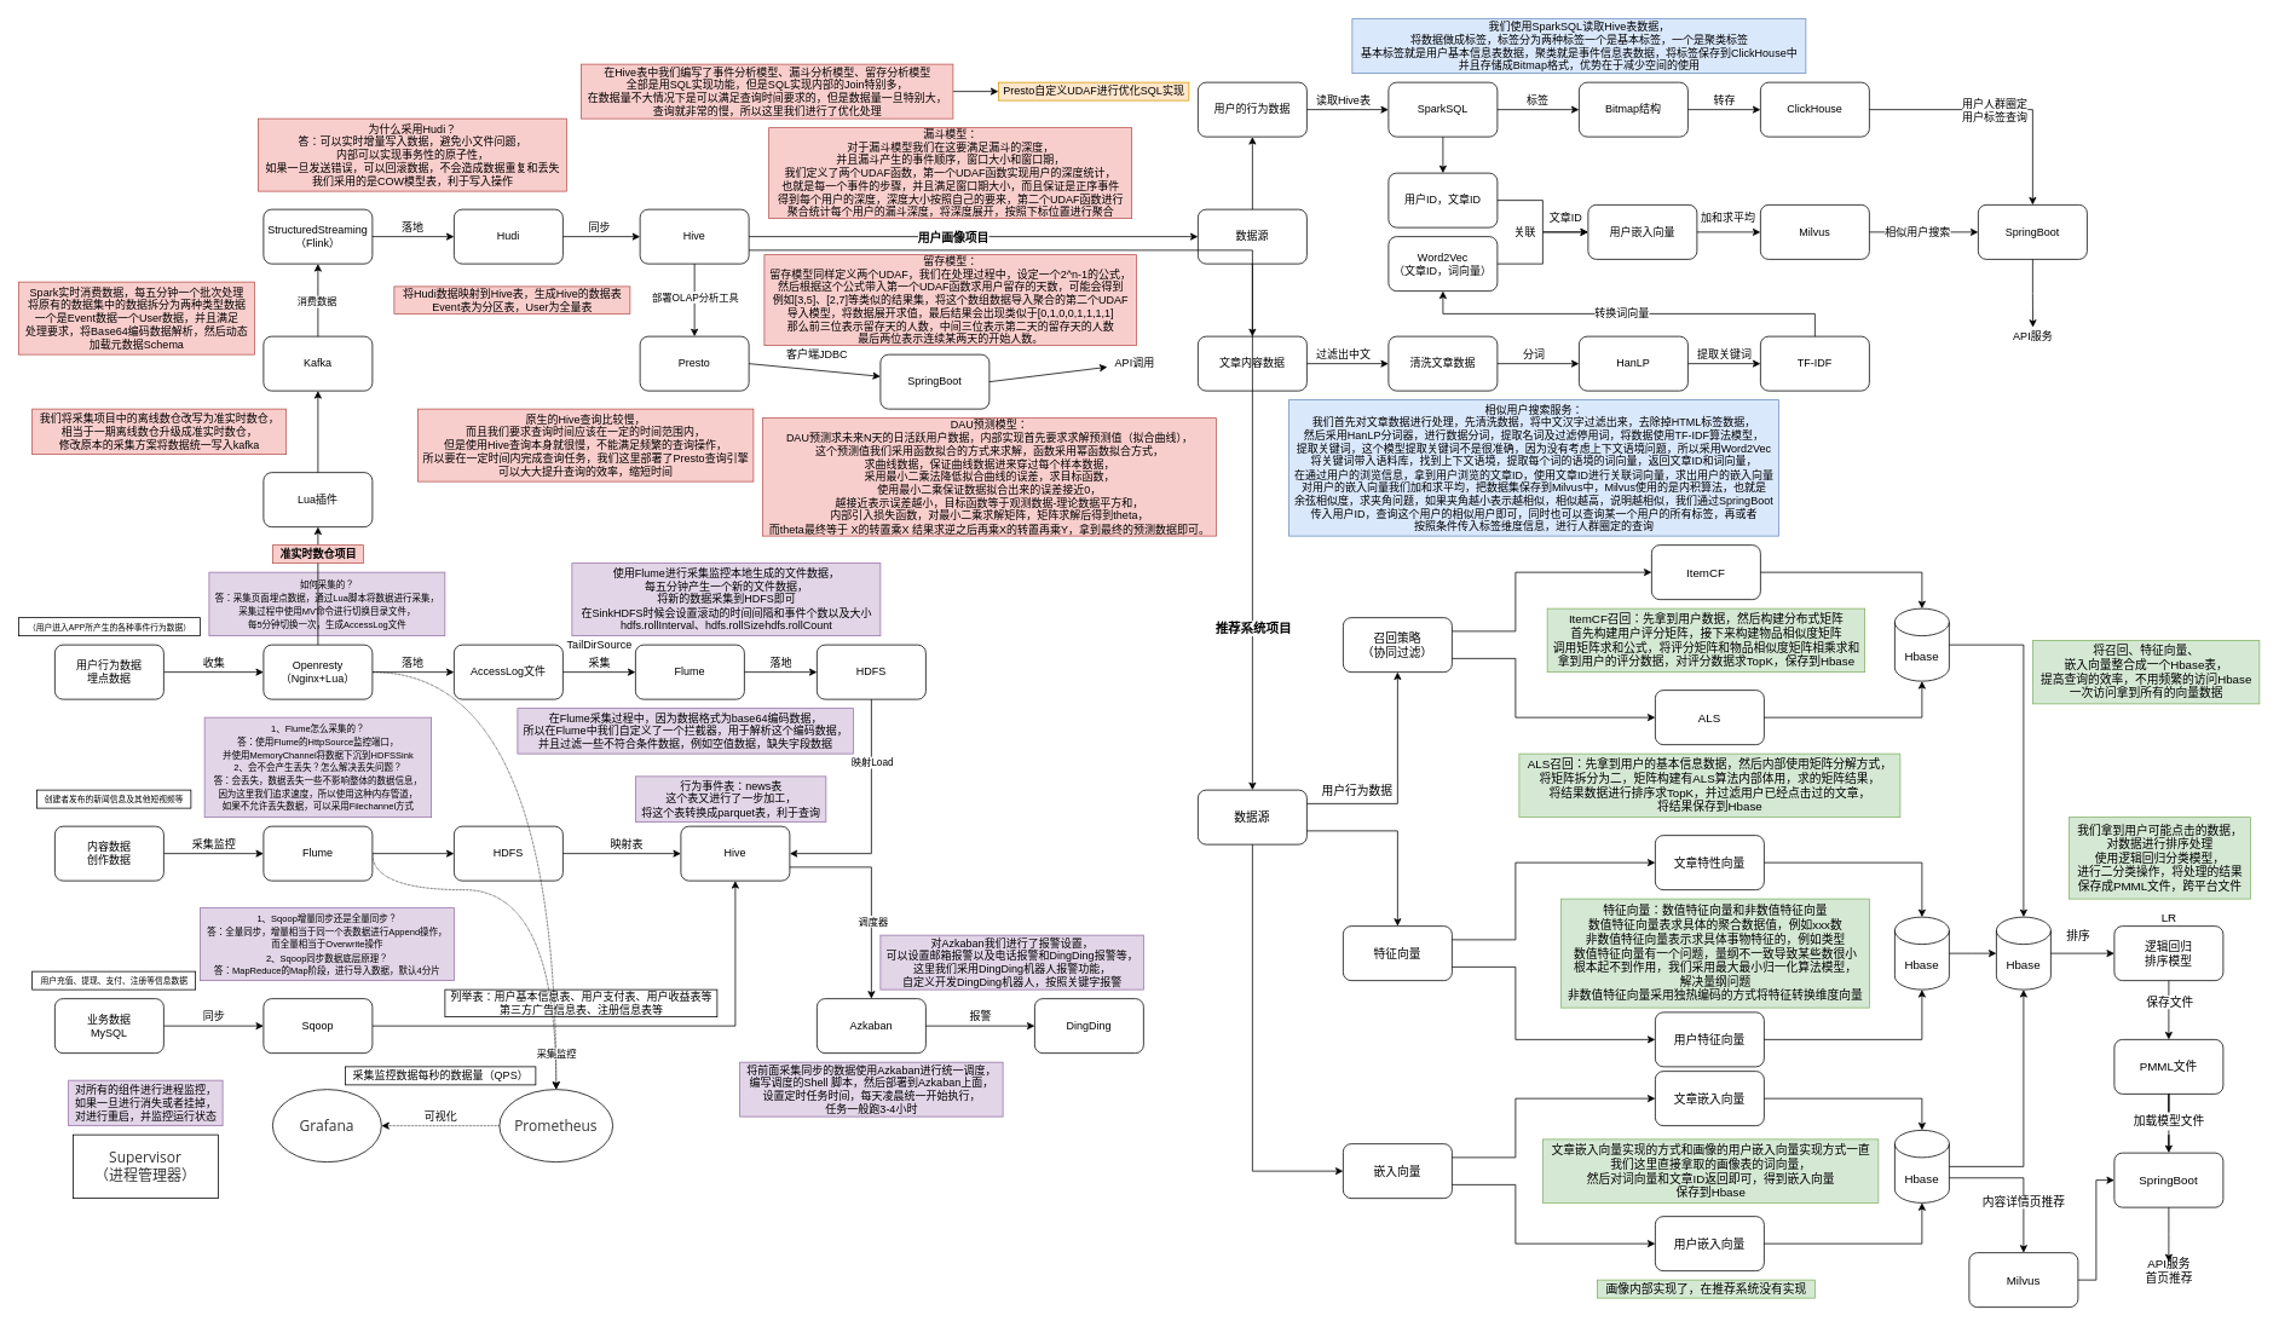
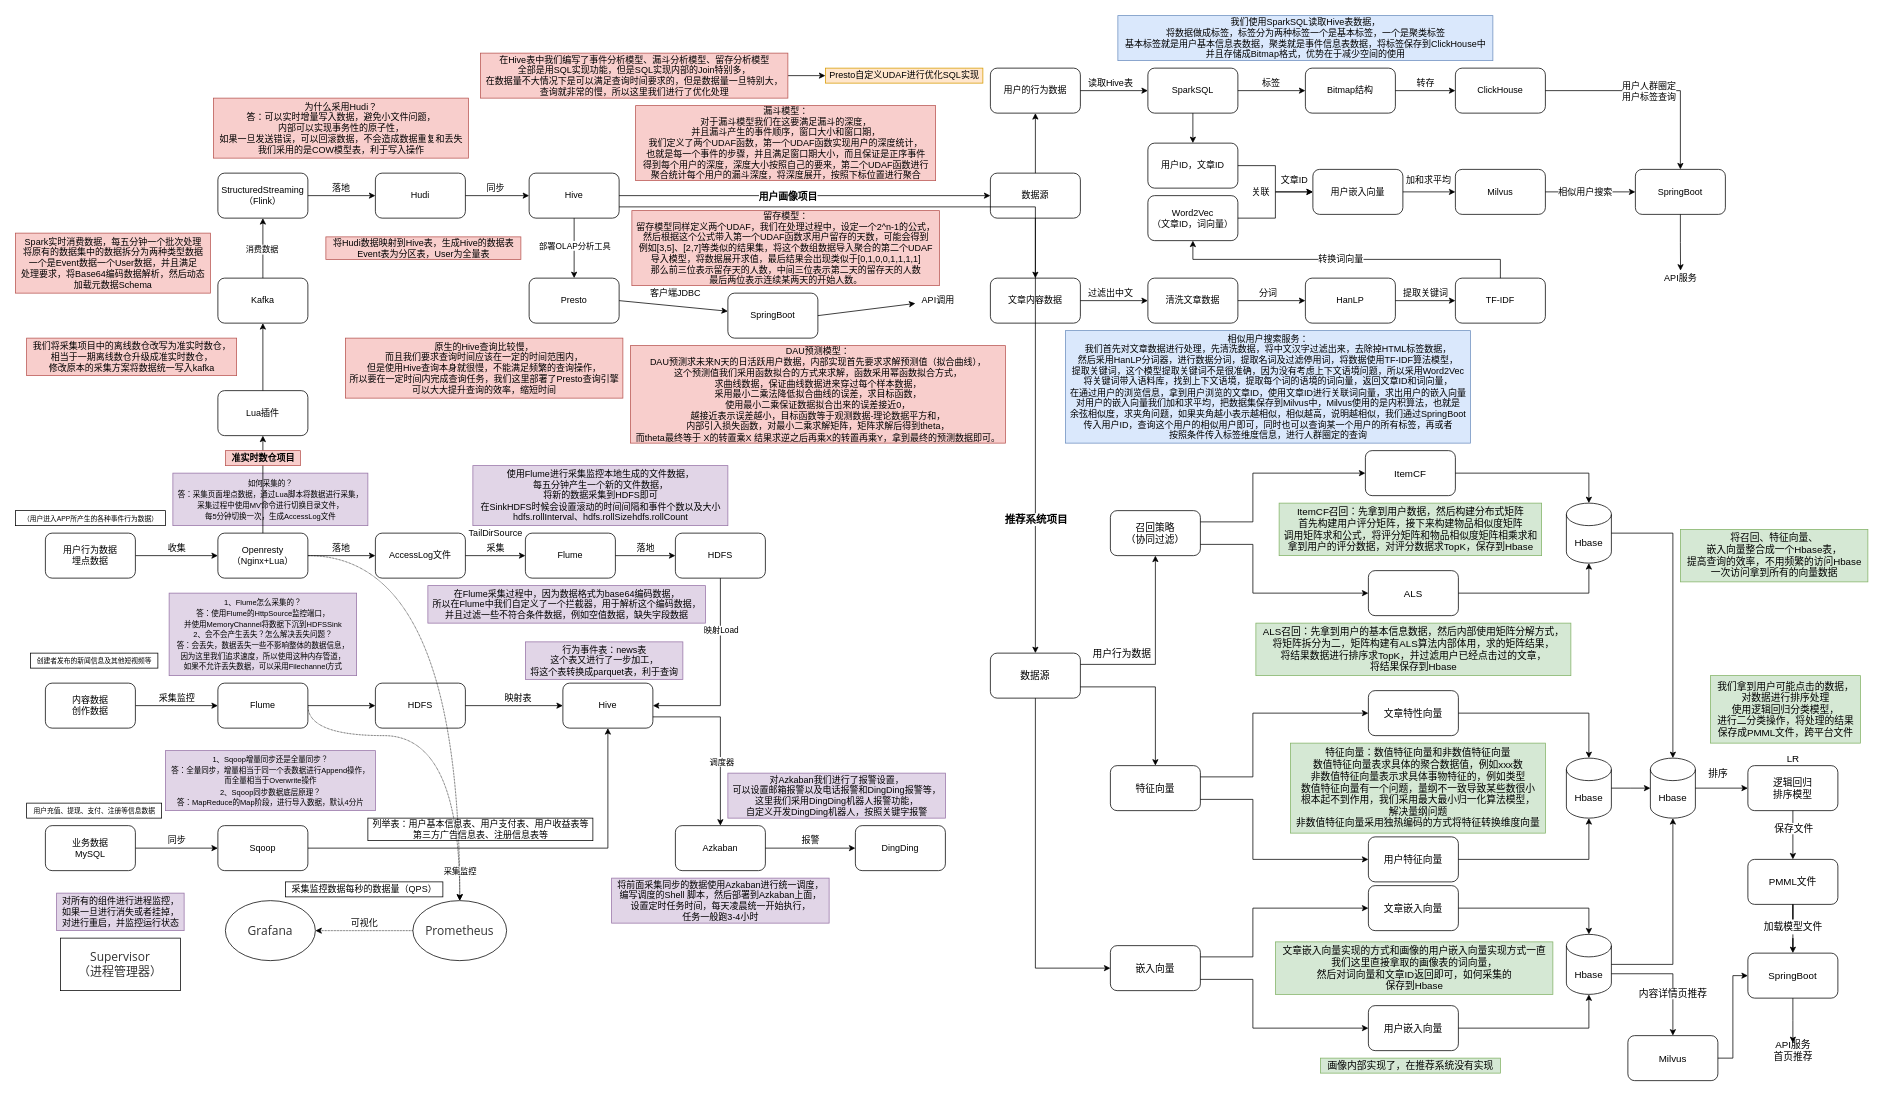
- <mxCell id="181" value="文章嵌入向量实现的方式和画像的用户嵌入向量实现方式一直&lt;br&gt;我们这里直接拿取的画像表的词向量，&lt;br&gt;然后对词向量和文章ID返回即可，得到嵌入向量&lt;br&gt;保存到Hbase" style="text;html=1;align=center;verticalAlign=middle;resizable=0;points=[];autosize=1;strokeColor=#82b366;fillColor=#d5e8d4;fontSize=13;" parent="1" vertex="1"><mxGeometry x="1700" y="1255" width="370" height="70" as="geometry" /></mxCell>
+ <mxCell id="181" value="文章嵌入向量实现的方式和画像的用户嵌入向量实现方式一直&lt;br&gt;我们这里直接拿取的画像表的词向量，&lt;br&gt;然后对词向量和文章ID返回即可，如何采集的&lt;br&gt;保存到Hbase" style="text;html=1;align=center;verticalAlign=middle;resizable=0;points=[];autosize=1;strokeColor=#82b366;fillColor=#d5e8d4;fontSize=13;" parent="1" vertex="1"><mxGeometry x="1700" y="1255" width="370" height="70" as="geometry" /></mxCell>
